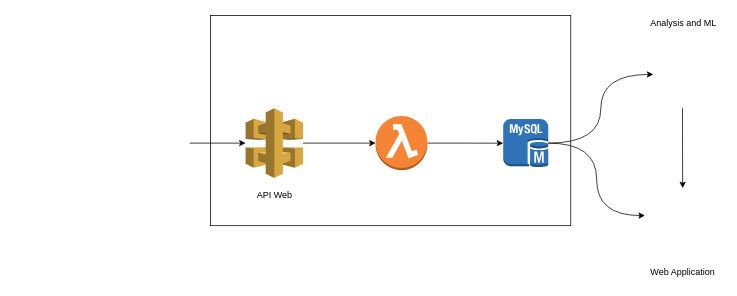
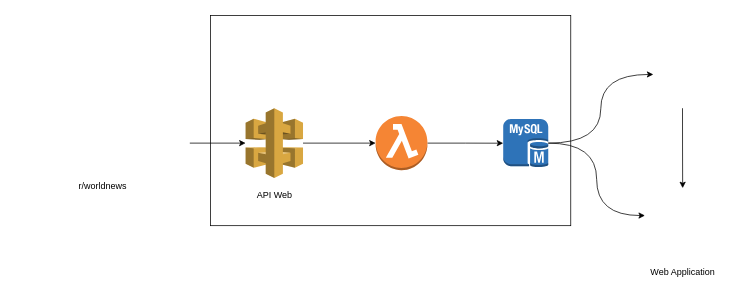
- <mxCell id="18" value="Analysis and ML" style="text;html=1;align=center;verticalAlign=middle;resizable=0;points=[];autosize=1;" vertex="1" parent="1"><mxGeometry x="860" y="20" width="100" height="20" as="geometry" /></mxCell>
+ <mxCell id="4" value="r/worldnews" style="text;html=1;align=center;verticalAlign=middle;resizable=0;points=[];autosize=1;" vertex="1" parent="1"><mxGeometry x="96.2" y="236.5" width="80" height="20" as="geometry" /></mxCell>
